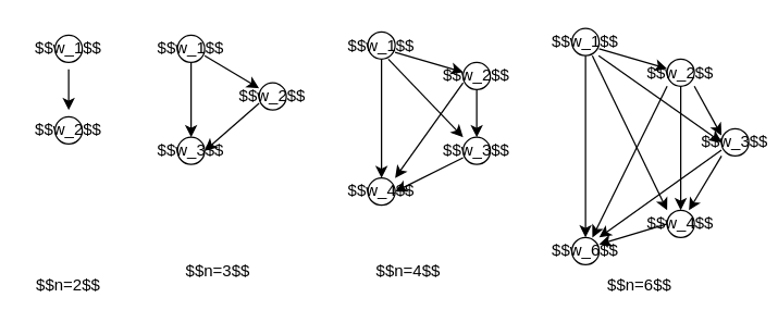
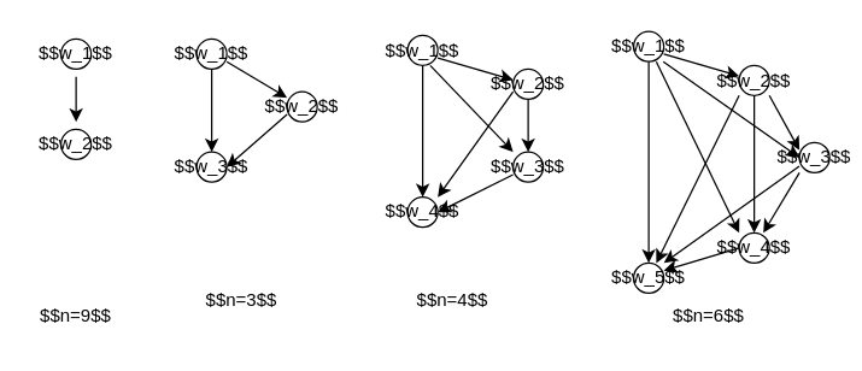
- <mxCell id="24" value="$$w_6$$" style="text;html=1;strokeColor=none;fillColor=none;align=center;verticalAlign=middle;whiteSpace=wrap;rounded=0;" parent="2" vertex="1"><mxGeometry x="400" y="153.75" width="20" height="20" as="geometry" /></mxCell>
+ <mxCell id="24" value="$$w_5$$" style="text;html=1;strokeColor=none;fillColor=none;align=center;verticalAlign=middle;whiteSpace=wrap;rounded=0;" parent="2" vertex="1"><mxGeometry x="400" y="153.75" width="20" height="20" as="geometry" /></mxCell>
- <mxCell id="38" value="$$n=2$$" style="text;html=1;strokeColor=none;fillColor=none;align=center;verticalAlign=middle;whiteSpace=wrap;rounded=0;" parent="2" vertex="1"><mxGeometry y="173.75" width="60" height="30" as="geometry" /></mxCell>
+ <mxCell id="38" value="$$n=9$$" style="text;html=1;strokeColor=none;fillColor=none;align=center;verticalAlign=middle;whiteSpace=wrap;rounded=0;" parent="2" vertex="1"><mxGeometry y="173.75" width="60" height="30" as="geometry" /></mxCell>
